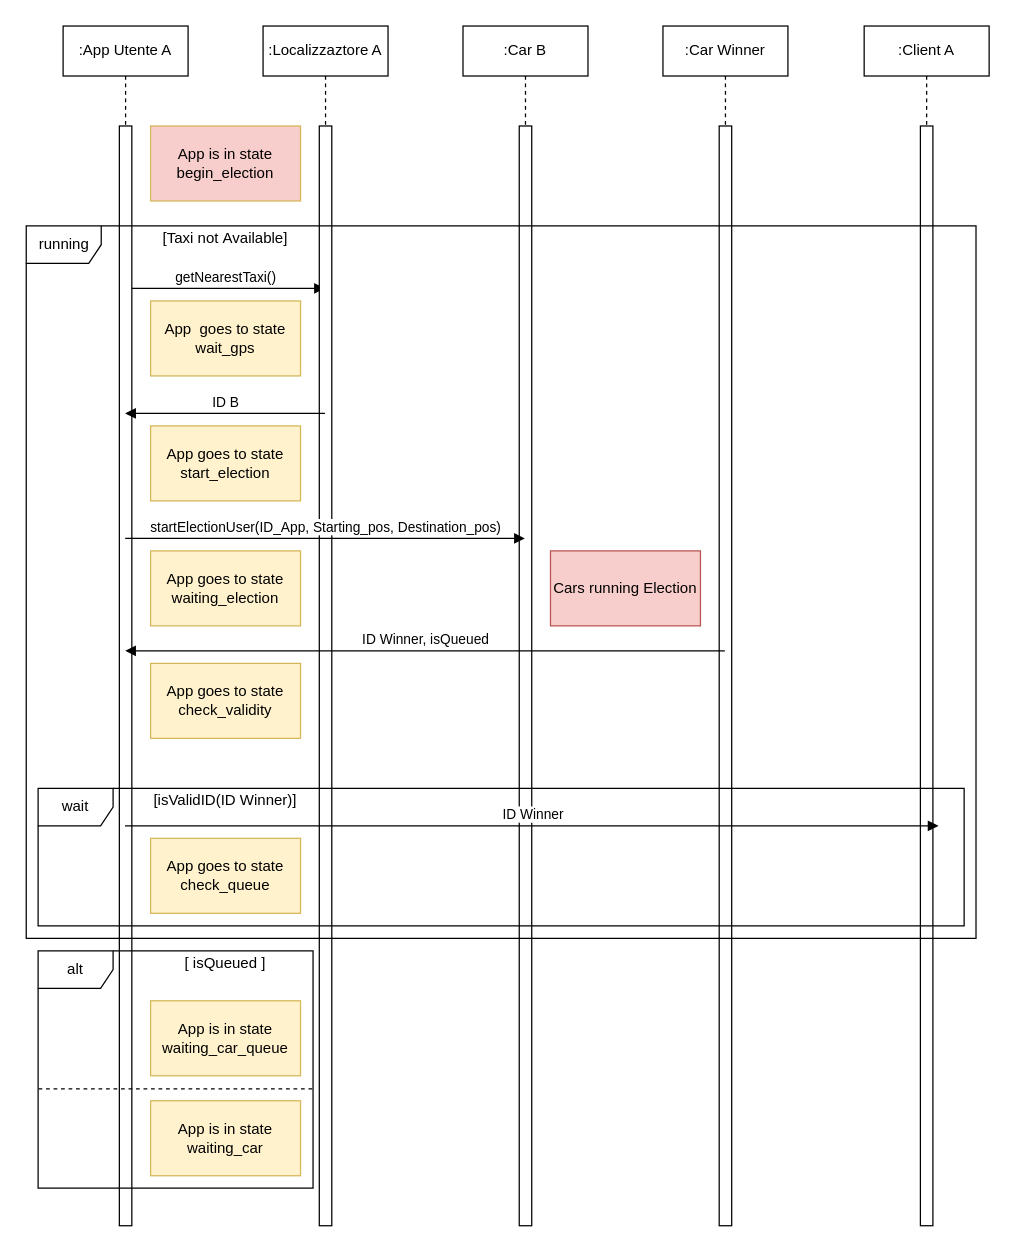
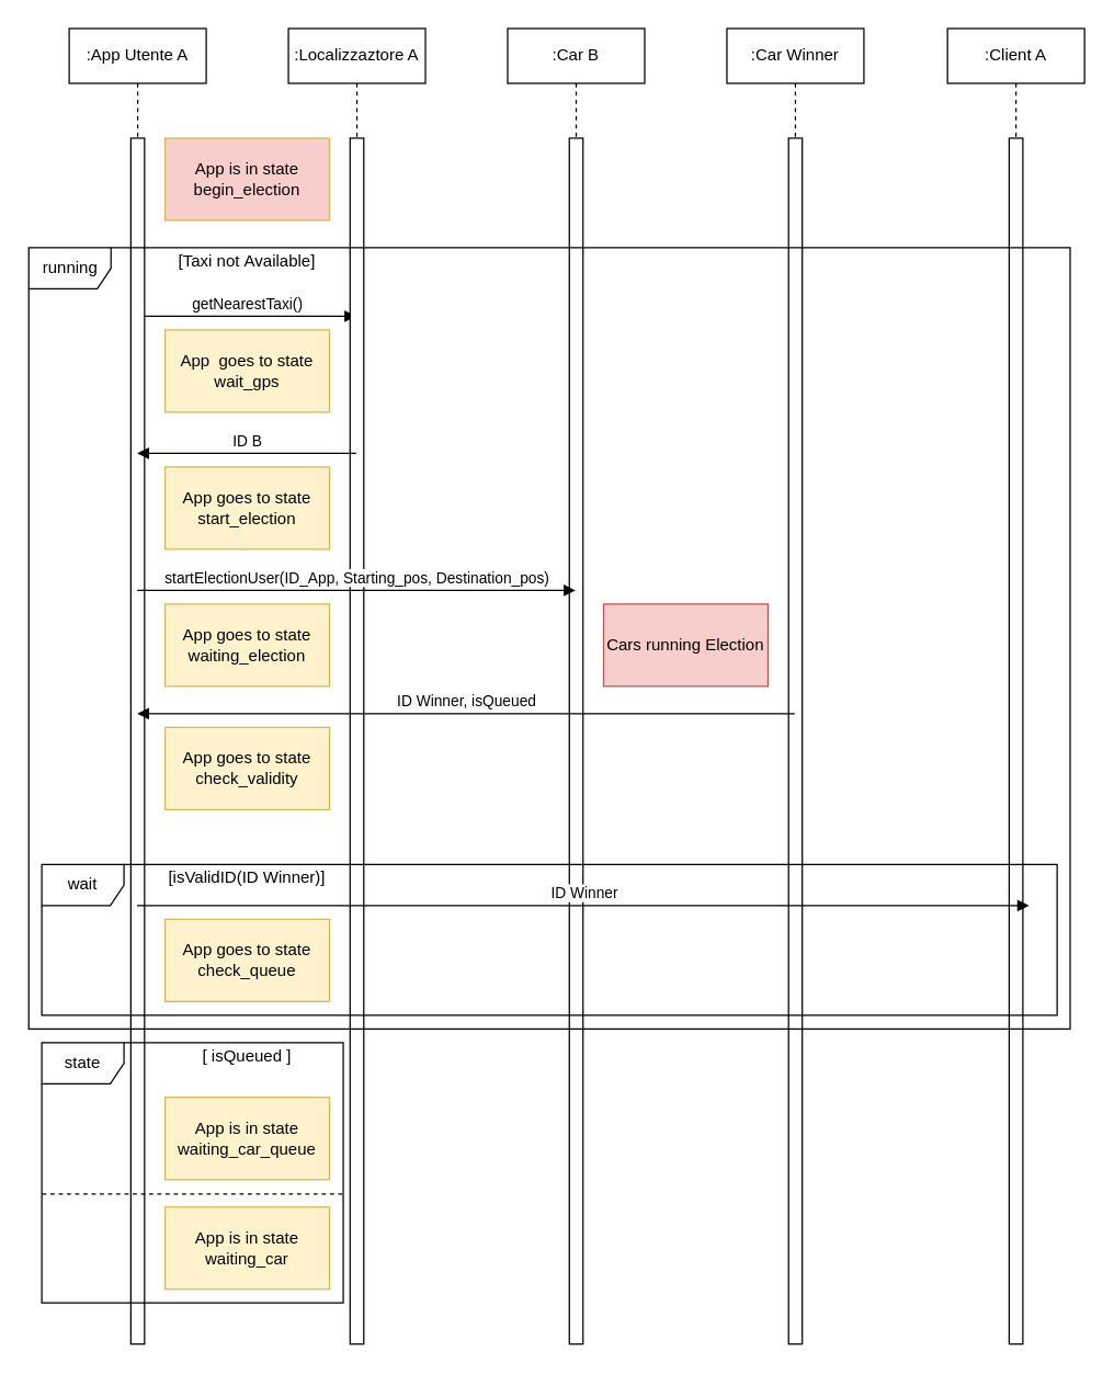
- <mxCell id="30" value="alt" style="shape=umlFrame;whiteSpace=wrap;html=1;" vertex="1" parent="1"><mxGeometry x="30" y="760" width="220" height="190" as="geometry" /></mxCell>
+ <mxCell id="30" value="state" style="shape=umlFrame;whiteSpace=wrap;html=1;" vertex="1" parent="1"><mxGeometry x="30" y="760" width="220" height="190" as="geometry" /></mxCell>
